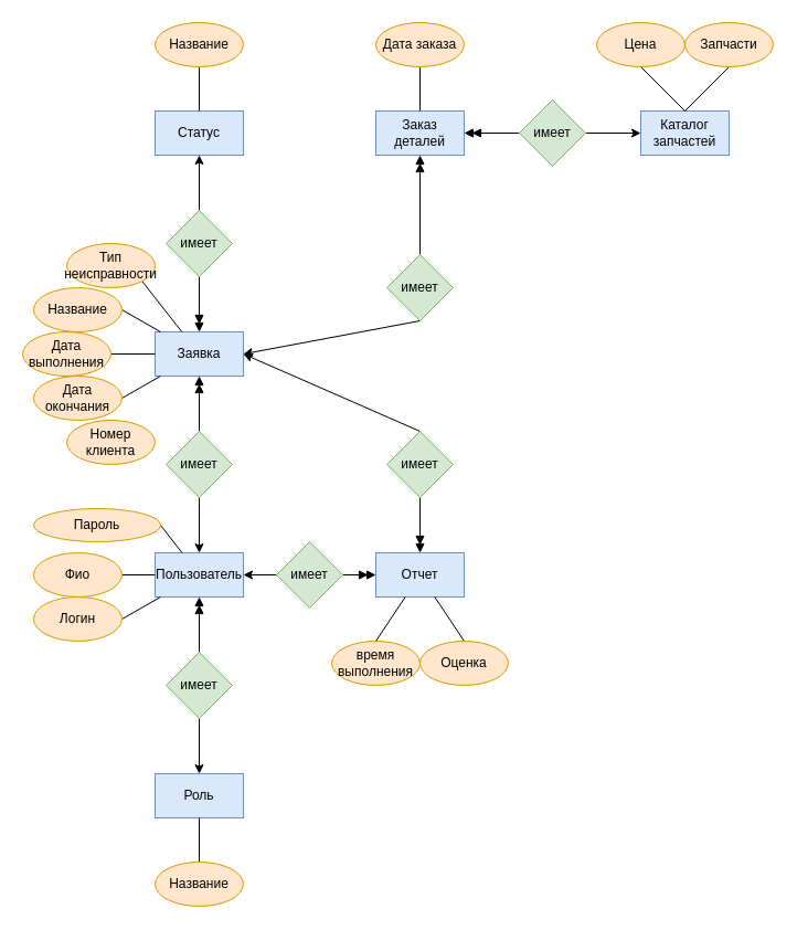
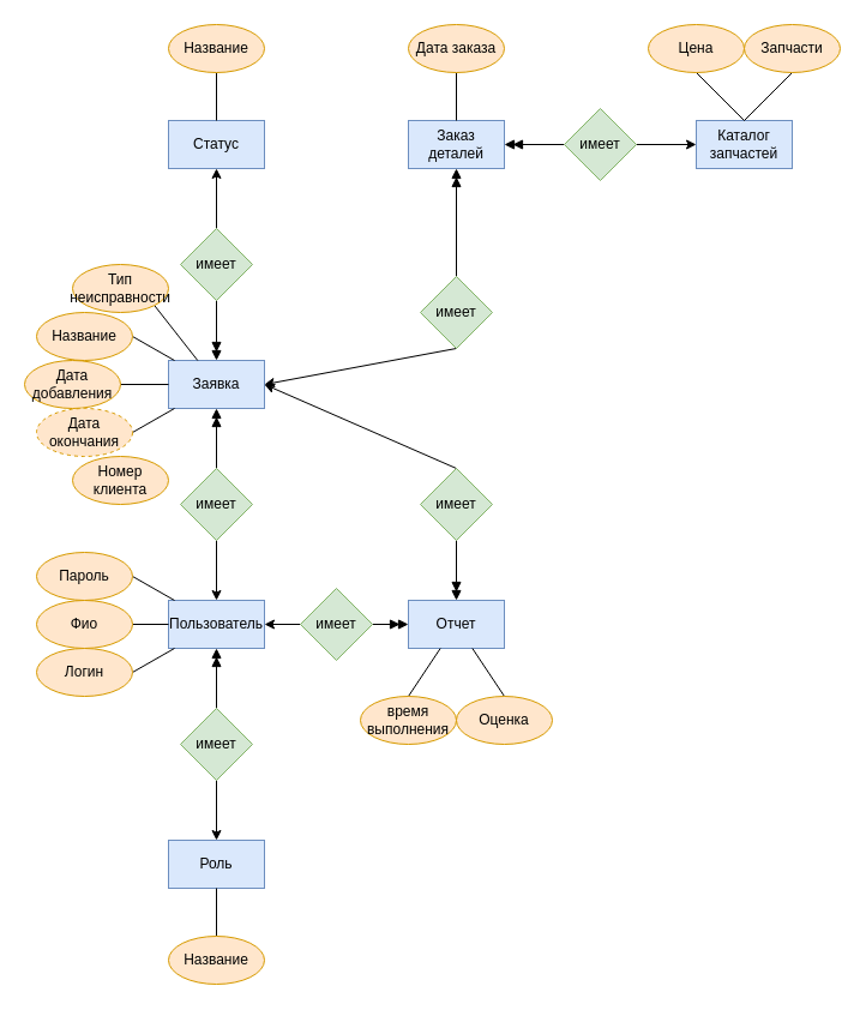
- <mxCell id="14" value="Дата выполнения" style="ellipse;whiteSpace=wrap;html=1;fillColor=#ffe6cc;strokeColor=#d79b00;" vertex="1" parent="1"><mxGeometry x="20" y="300" width="80" height="40" as="geometry" /></mxCell>
+ <mxCell id="14" value="Дата добавления" style="ellipse;whiteSpace=wrap;html=1;fillColor=#ffe6cc;strokeColor=#d79b00;" vertex="1" parent="1"><mxGeometry x="20" y="300" width="80" height="40" as="geometry" /></mxCell>
- <mxCell id="17" value="Дата окончания" style="ellipse;whiteSpace=wrap;html=1;fillColor=#ffe6cc;strokeColor=#d79b00;" vertex="1" parent="1"><mxGeometry x="30" y="340" width="80" height="40" as="geometry" /></mxCell>
+ <mxCell id="17" value="Дата окончания" style="ellipse;whiteSpace=wrap;html=1;fillColor=#ffe6cc;strokeColor=#d79b00;dashed=1;" vertex="1" parent="1"><mxGeometry x="30" y="340" width="80" height="40" as="geometry" /></mxCell>
- <mxCell id="46" value="Пароль" style="ellipse;whiteSpace=wrap;html=1;fillColor=#ffe6cc;strokeColor=#d79b00;" vertex="1" parent="1"><mxGeometry x="30" y="460" width="115" height="30" as="geometry" /></mxCell>
+ <mxCell id="46" value="Пароль" style="ellipse;whiteSpace=wrap;html=1;fillColor=#ffe6cc;strokeColor=#d79b00;" vertex="1" parent="1"><mxGeometry x="30" y="460" width="80" height="40" as="geometry" /></mxCell>
